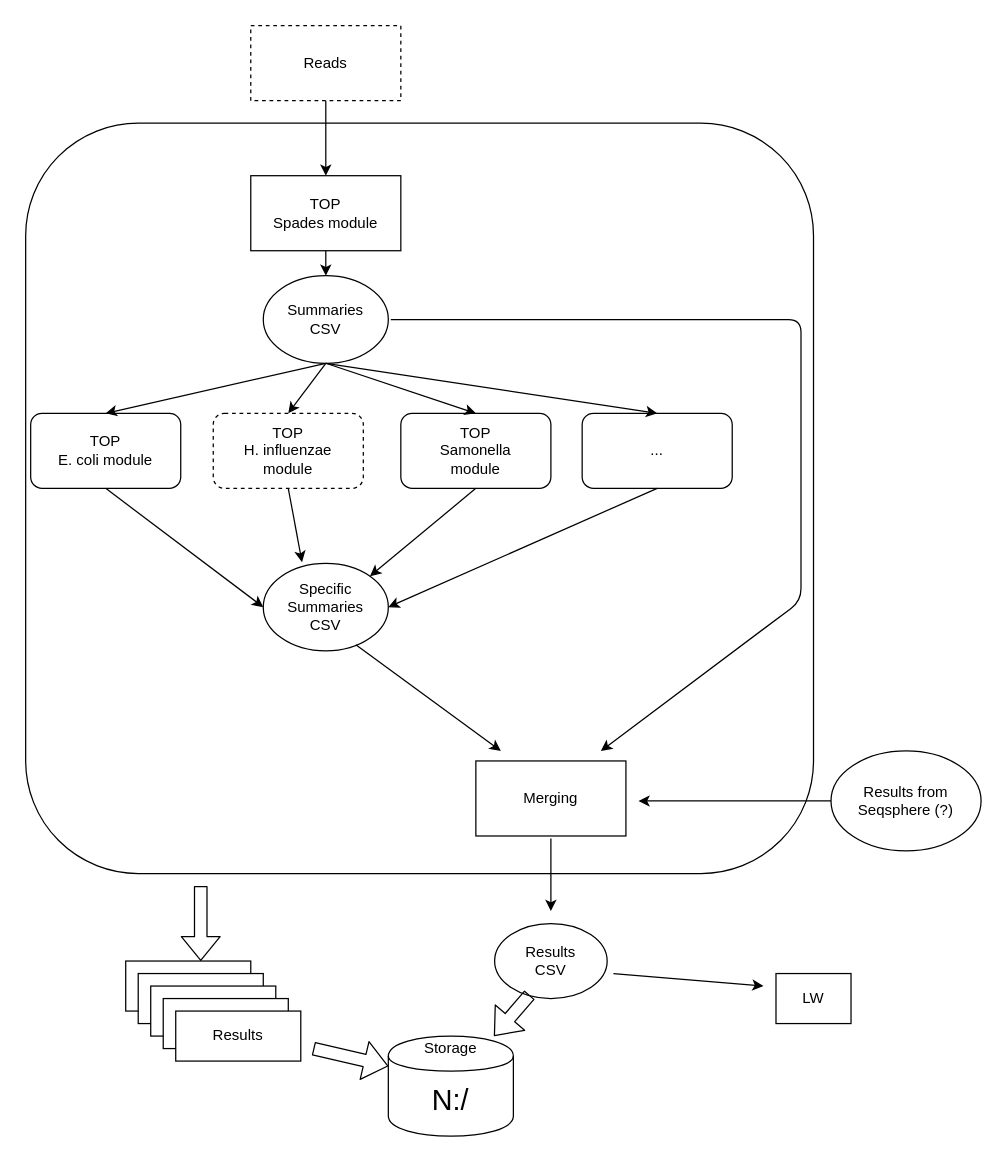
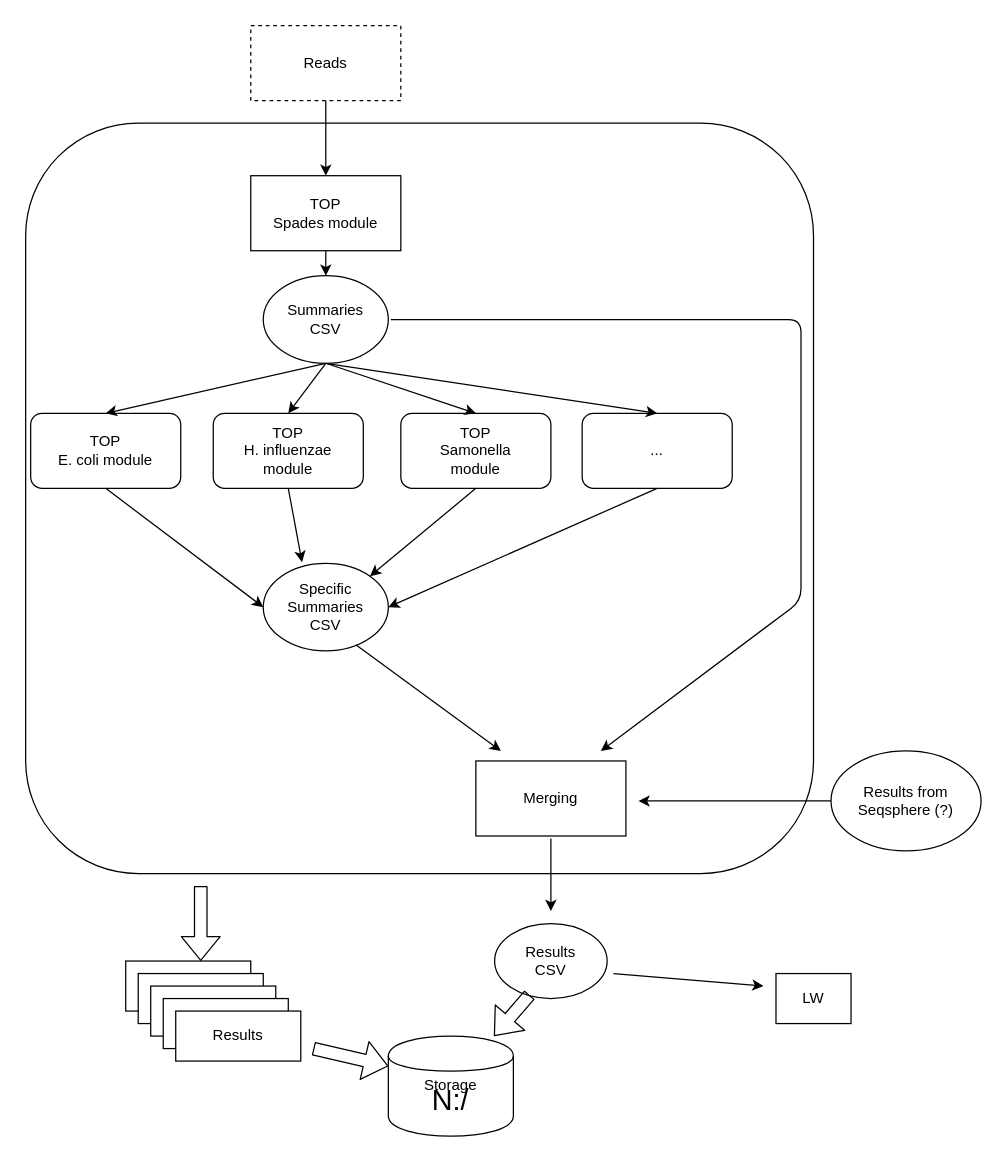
- <mxCell id="4" value="TOP&lt;br&gt;H. influenzae&lt;br&gt;module" style="rounded=1;whiteSpace=wrap;html=1;dashed=1;" vertex="1" parent="1"><mxGeometry x="170" y="330" width="120" height="60" as="geometry" /></mxCell>
+ <mxCell id="4" value="TOP&lt;br&gt;H. influenzae&lt;br&gt;module" style="rounded=1;whiteSpace=wrap;html=1;" vertex="1" parent="1"><mxGeometry x="170" y="330" width="120" height="60" as="geometry" /></mxCell>
- <mxCell id="39" value="Storage" style="text;html=1;strokeColor=none;fillColor=none;align=center;verticalAlign=middle;whiteSpace=wrap;rounded=0;" vertex="1" parent="1"><mxGeometry x="340" y="828" width="40" height="20" as="geometry" /></mxCell>
+ <mxCell id="39" value="Storage" style="text;html=1;strokeColor=none;fillColor=none;align=center;verticalAlign=middle;whiteSpace=wrap;rounded=0;" vertex="1" parent="1"><mxGeometry x="340" y="858" width="40" height="20" as="geometry" /></mxCell>
